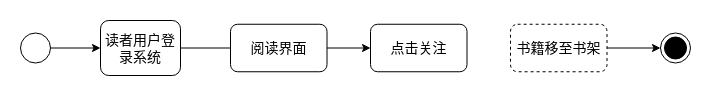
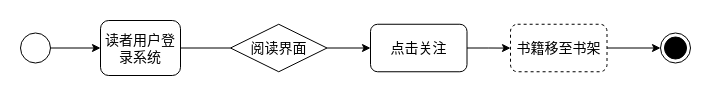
- <mxCell id="7" value="&lt;font style=&quot;font-size: 14px;&quot;&gt;阅读界面&lt;/font&gt;" style="rounded=1;whiteSpace=wrap;html=1;" vertex="1" parent="1"><mxGeometry x="230" y="23.75" width="96.5" height="47.5" as="geometry" /></mxCell>
+ <mxCell id="7" value="&lt;font style=&quot;font-size: 14px;&quot;&gt;阅读界面&lt;/font&gt;" style="rhombus;whiteSpace=wrap;html=1;" vertex="1" parent="1"><mxGeometry x="230" y="23.75" width="96.5" height="47.5" as="geometry" /></mxCell>
+ <mxCell id="8" style="edgeStyle=orthogonalEdgeStyle;rounded=0;orthogonalLoop=1;jettySize=auto;html=1;exitX=1;exitY=0.5;exitDx=0;exitDy=0;" edge="1" parent="1" source="9" target="11"><mxGeometry relative="1" as="geometry" /></mxCell>
